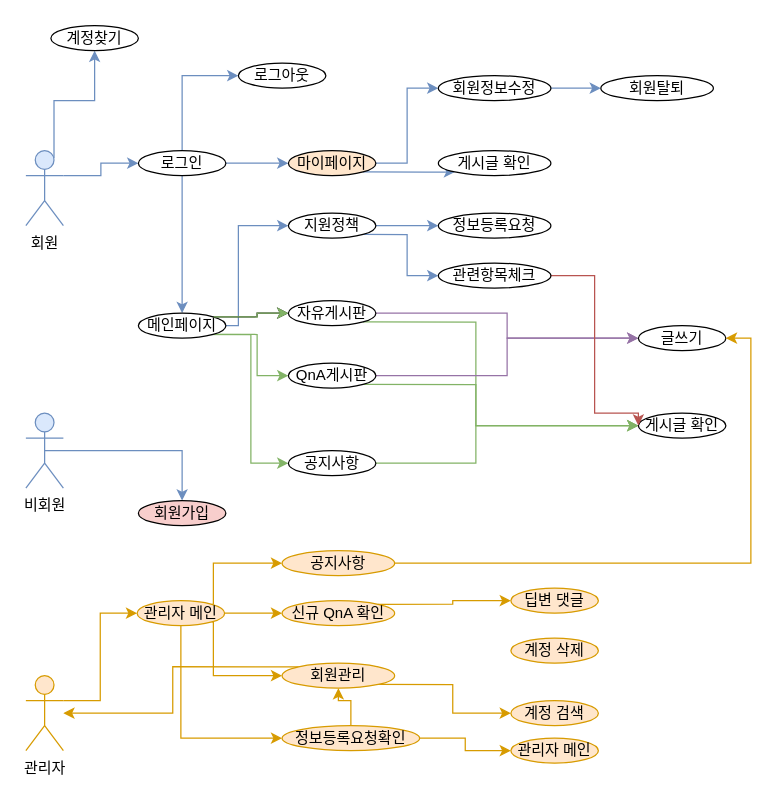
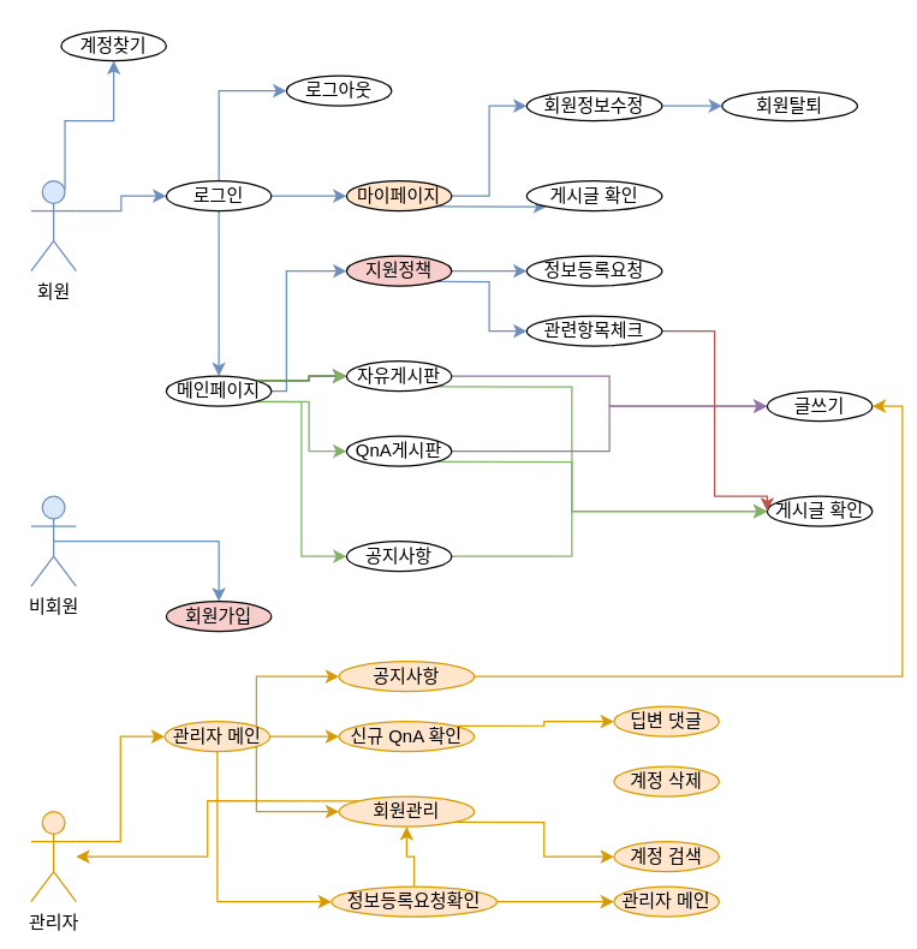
- <mxCell id="24" value="지원정책" style="ellipse;whiteSpace=wrap;html=1;" vertex="1" parent="1"><mxGeometry x="230" y="170" width="70" height="20" as="geometry" /></mxCell>
+ <mxCell id="24" value="지원정책" style="ellipse;whiteSpace=wrap;html=1;fillColor=#f8cecc;" vertex="1" parent="1"><mxGeometry x="230" y="170" width="70" height="20" as="geometry" /></mxCell>
- <mxCell id="58" value="정보등록요청확인" style="ellipse;whiteSpace=wrap;html=1;fillColor=#ffe6cc;strokeColor=#d79b00;" vertex="1" parent="1"><mxGeometry x="225" y="580" width="110" height="20" as="geometry" /></mxCell>
+ <mxCell id="58" value="정보등록요청확인" style="ellipse;whiteSpace=wrap;html=1;fillColor=#ffe6cc;strokeColor=#d79b00;" vertex="1" parent="1"><mxGeometry x="220" y="590" width="110" height="20" as="geometry" /></mxCell>
